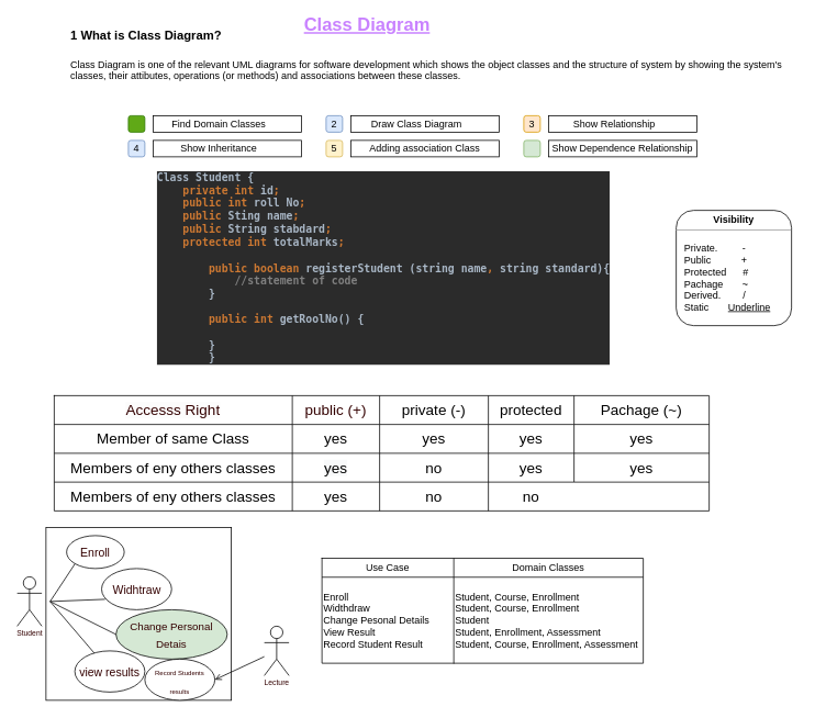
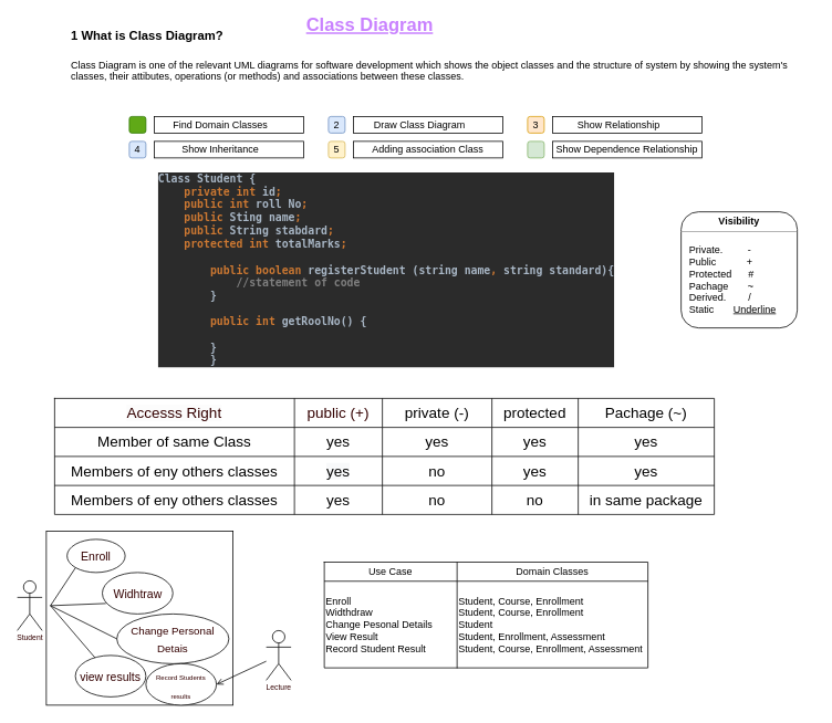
+ <mxCell id="53" value="&lt;span style=&quot;font-size: 18px&quot;&gt;in same package&lt;/span&gt;" style="shape=partialRectangle;html=1;whiteSpace=wrap;connectable=0;overflow=hidden;fillColor=none;top=0;left=0;bottom=0;right=0;" vertex="1" parent="48"><mxGeometry x="631" width="164" height="35" as="geometry" /></mxCell>
- <mxCell id="57" value="&lt;font style=&quot;font-size: 13px&quot;&gt;Change Personal Detais&lt;/font&gt;" style="ellipse;whiteSpace=wrap;html=1;fontSize=18;fontColor=#330000;fillColor=#d5e8d4;" vertex="1" parent="1"><mxGeometry x="140" y="740" width="135" height="60" as="geometry" /></mxCell>
+ <mxCell id="57" value="&lt;font style=&quot;font-size: 13px&quot;&gt;Change Personal Detais&lt;/font&gt;" style="ellipse;whiteSpace=wrap;html=1;fontSize=18;fontColor=#330000;" vertex="1" parent="1"><mxGeometry x="140" y="740" width="135" height="60" as="geometry" /></mxCell>
